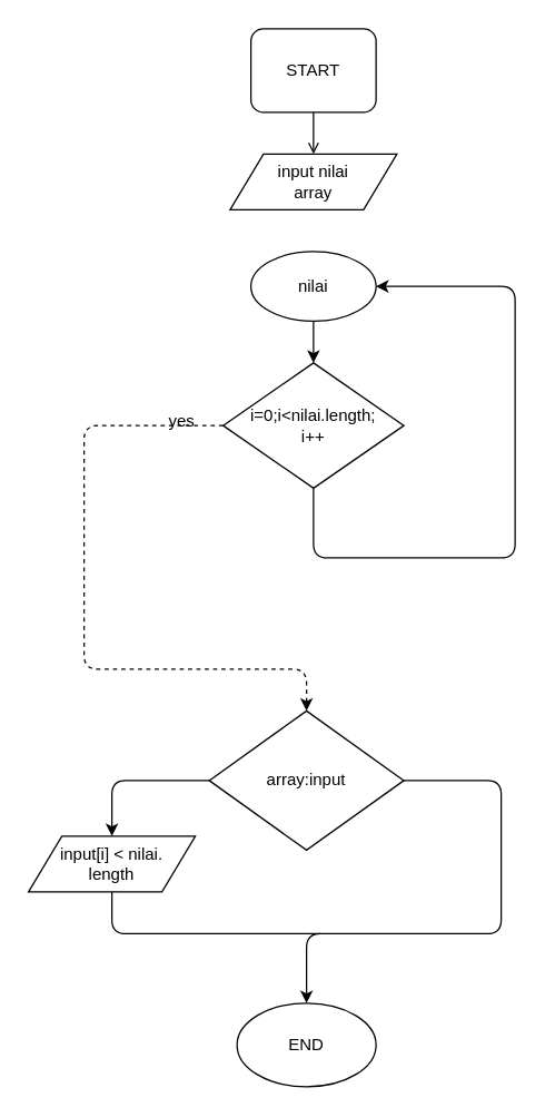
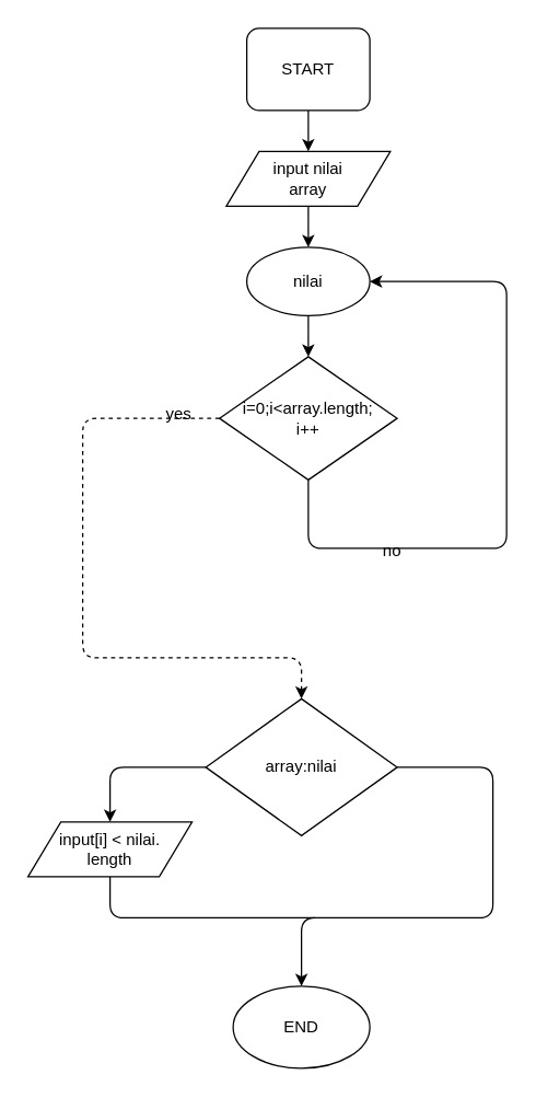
- <mxCell id="3" value="" style="endArrow=open;html=1;exitX=0.5;exitY=1;exitDx=0;exitDy=0;" edge="1" parent="1" source="2" target="4"><mxGeometry width="50" height="50" relative="1" as="geometry"><mxPoint x="230" y="160" as="sourcePoint" /><mxPoint x="225" y="120" as="targetPoint" /></mxGeometry></mxCell>
+ <mxCell id="3" value="" style="endArrow=classic;html=1;exitX=0.5;exitY=1;exitDx=0;exitDy=0;" edge="1" parent="1" source="2" target="4"><mxGeometry width="50" height="50" relative="1" as="geometry"><mxPoint x="230" y="160" as="sourcePoint" /><mxPoint x="225" y="120" as="targetPoint" /></mxGeometry></mxCell>
+ <mxCell id="5" value="" style="endArrow=classic;html=1;exitX=0.5;exitY=1;exitDx=0;exitDy=0;" edge="1" parent="1" source="4" target="6"><mxGeometry width="50" height="50" relative="1" as="geometry"><mxPoint x="210" y="190" as="sourcePoint" /><mxPoint x="225" y="190" as="targetPoint" /></mxGeometry></mxCell>
- <mxCell id="8" value="i=0;i&amp;lt;nilai.length;&lt;br&gt;i++" style="rhombus;whiteSpace=wrap;html=1;" vertex="1" parent="1"><mxGeometry x="160" y="260" width="130" height="90" as="geometry" /></mxCell>
+ <mxCell id="8" value="i=0;i&amp;lt;array.length;&lt;br&gt;i++" style="rhombus;whiteSpace=wrap;html=1;" vertex="1" parent="1"><mxGeometry x="160" y="260" width="130" height="90" as="geometry" /></mxCell>
+ <mxCell id="10" value="no" style="text;html=1;align=center;verticalAlign=middle;resizable=0;points=[];autosize=1;" vertex="1" parent="1"><mxGeometry x="271" y="392" width="30" height="20" as="geometry" /></mxCell>
- <mxCell id="15" value="array:input" style="rhombus;whiteSpace=wrap;html=1;" vertex="1" parent="1"><mxGeometry x="150" y="510" width="140" height="100" as="geometry" /></mxCell>
+ <mxCell id="15" value="array:nilai" style="rhombus;whiteSpace=wrap;html=1;" vertex="1" parent="1"><mxGeometry x="150" y="510" width="140" height="100" as="geometry" /></mxCell>
